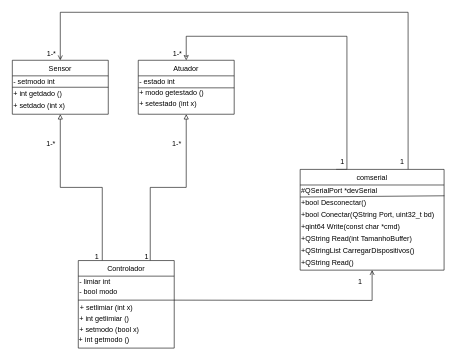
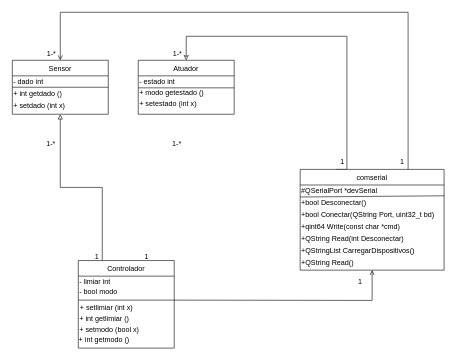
- <mxCell id="9" value="- setmodo int" style="text;html=1;align=left;verticalAlign=middle;resizable=0;points=[];autosize=1;strokeColor=none;fillColor=none;" vertex="1" parent="8"><mxGeometry y="26" width="160" height="20" as="geometry" /></mxCell>
+ <mxCell id="9" value="- dado int" style="text;html=1;align=left;verticalAlign=middle;resizable=0;points=[];autosize=1;strokeColor=none;fillColor=none;" vertex="1" parent="8"><mxGeometry y="26" width="160" height="20" as="geometry" /></mxCell>
- <mxCell id="3" style="edgeStyle=orthogonalEdgeStyle;rounded=0;orthogonalLoop=1;jettySize=auto;html=1;exitX=0.75;exitY=0;exitDx=0;exitDy=0;entryX=0.5;entryY=1;entryDx=0;entryDy=0;endArrow=block;endFill=0;" edge="1" parent="1" source="5" target="13"><mxGeometry relative="1" as="geometry" /></mxCell>
- <mxCell id="25" value="&lt;span style=&quot;box-sizing: border-box; height: inherit; line-height: inherit !important;&quot; class=&quot;crayon-e&quot;&gt;+QString &lt;/span&gt;&lt;span style=&quot;box-sizing: border-box; height: inherit; line-height: inherit !important;&quot; class=&quot;crayon-e&quot;&gt;Read&lt;/span&gt;&lt;span style=&quot;box-sizing: border-box; height: inherit; line-height: inherit !important;&quot; class=&quot;crayon-sy&quot;&gt;(&lt;/span&gt;&lt;span style=&quot;box-sizing: border-box; height: inherit; line-height: inherit !important;&quot; class=&quot;crayon-t&quot;&gt;int&lt;/span&gt;&lt;span style=&quot;box-sizing: border-box; height: inherit; line-height: inherit !important;&quot; class=&quot;crayon-h&quot;&gt; &lt;/span&gt;&lt;span style=&quot;box-sizing: border-box; height: inherit; line-height: inherit !important;&quot; class=&quot;crayon-v&quot;&gt;TamanhoBuffer&lt;/span&gt;&lt;span style=&quot;box-sizing: border-box; height: inherit; line-height: inherit !important;&quot; class=&quot;crayon-sy&quot;&gt;)&lt;/span&gt;" style="text;html=1;align=left;verticalAlign=middle;resizable=0;points=[];autosize=1;strokeColor=none;fillColor=none;fontFamily=Helvetica;fontColor=#000000;" vertex="1" parent="19"><mxGeometry y="106" width="240" height="20" as="geometry" /></mxCell>
+ <mxCell id="25" value="&lt;span style=&quot;box-sizing: border-box; height: inherit; line-height: inherit !important;&quot; class=&quot;crayon-e&quot;&gt;+QString &lt;/span&gt;&lt;span style=&quot;box-sizing: border-box; height: inherit; line-height: inherit !important;&quot; class=&quot;crayon-e&quot;&gt;Read&lt;/span&gt;&lt;span style=&quot;box-sizing: border-box; height: inherit; line-height: inherit !important;&quot; class=&quot;crayon-sy&quot;&gt;(&lt;/span&gt;&lt;span style=&quot;box-sizing: border-box; height: inherit; line-height: inherit !important;&quot; class=&quot;crayon-t&quot;&gt;int&lt;/span&gt;&lt;span style=&quot;box-sizing: border-box; height: inherit; line-height: inherit !important;&quot; class=&quot;crayon-h&quot;&gt; &lt;/span&gt;&lt;span style=&quot;box-sizing: border-box; height: inherit; line-height: inherit !important;&quot; class=&quot;crayon-v&quot;&gt;Desconectar&lt;/span&gt;&lt;span style=&quot;box-sizing: border-box; height: inherit; line-height: inherit !important;&quot; class=&quot;crayon-sy&quot;&gt;)&lt;/span&gt;" style="text;html=1;align=left;verticalAlign=middle;resizable=0;points=[];autosize=1;strokeColor=none;fillColor=none;fontFamily=Helvetica;fontColor=#000000;" vertex="1" parent="19"><mxGeometry y="106" width="240" height="20" as="geometry" /></mxCell>
